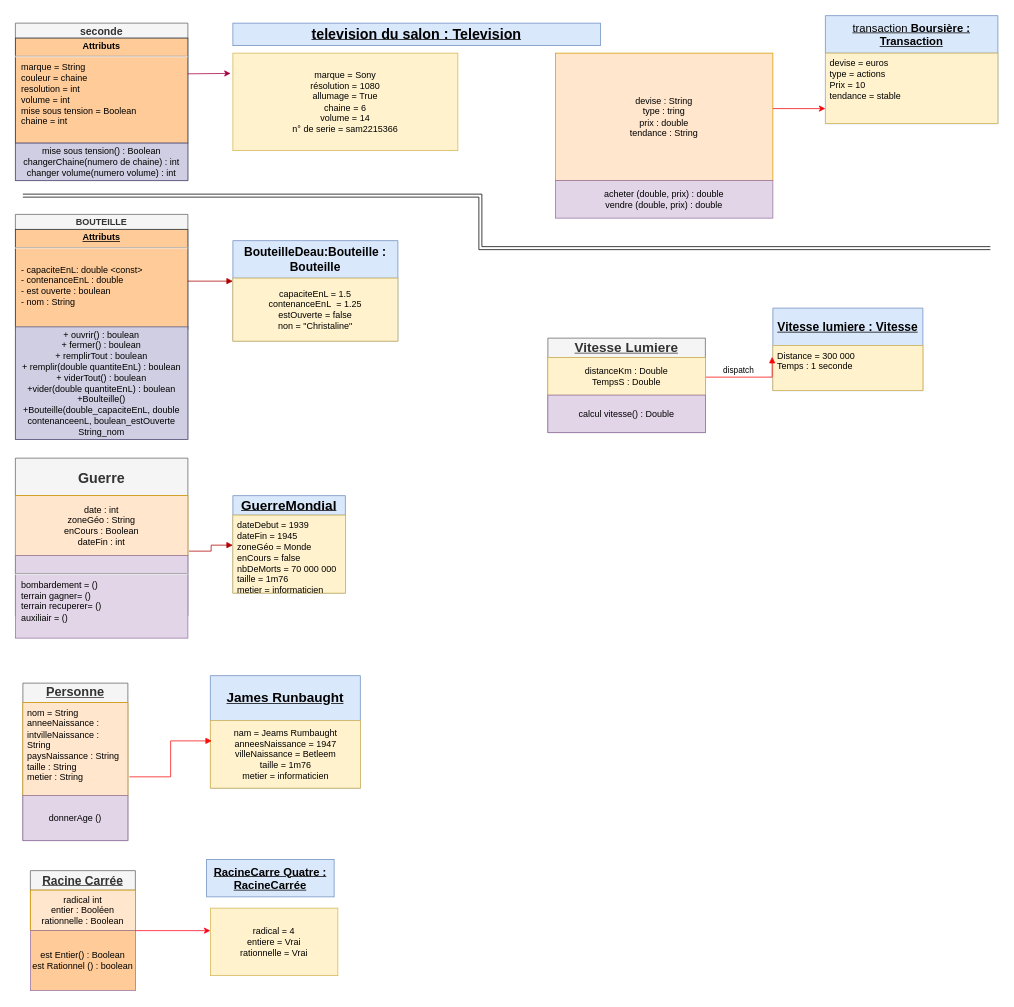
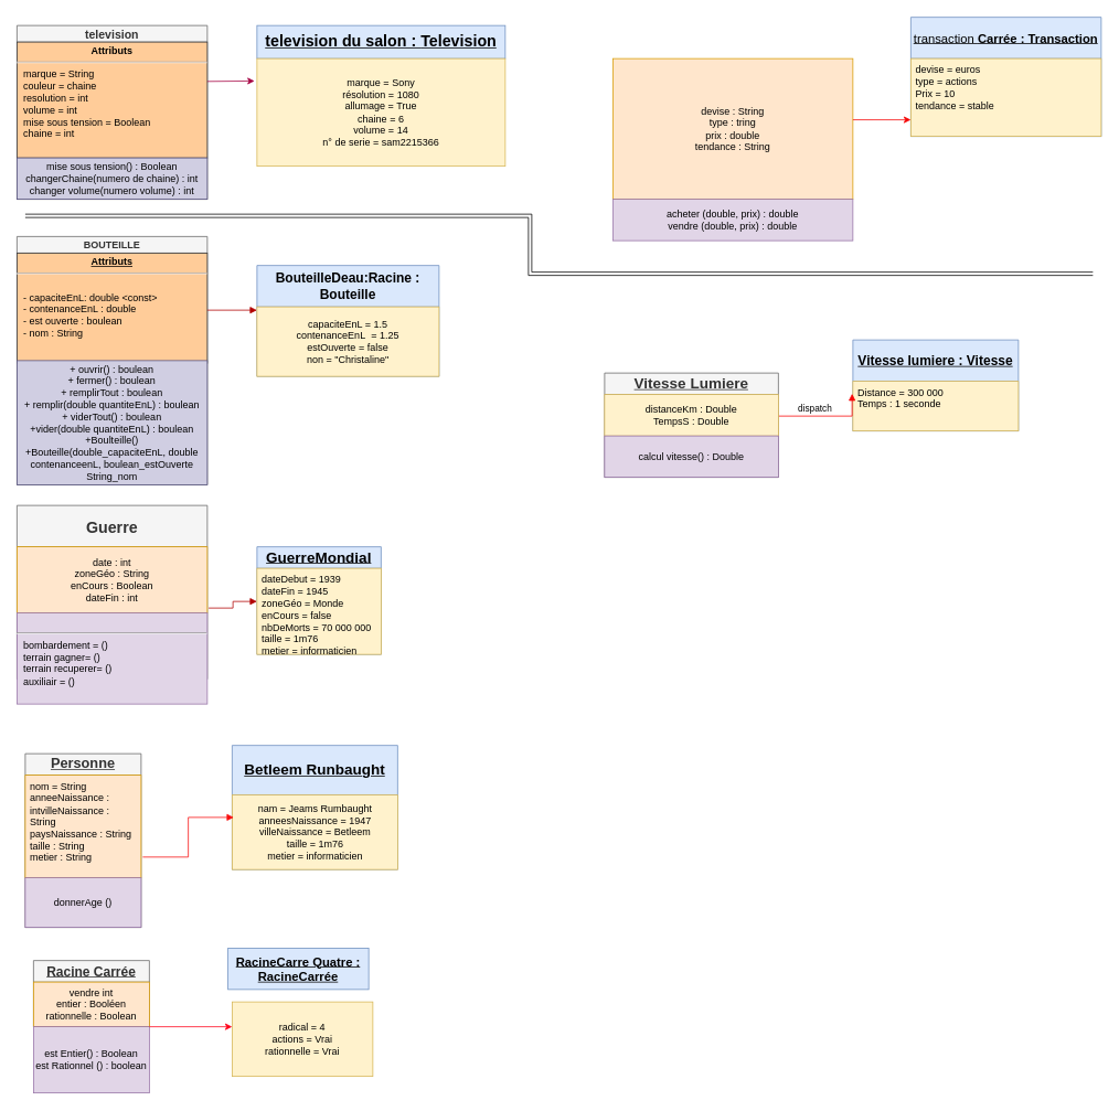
- <mxCell id="2" value="seconde" style="swimlane;startSize=20;horizontal=1;containerType=tree;newEdgeStyle={&quot;edgeStyle&quot;:&quot;elbowEdgeStyle&quot;,&quot;startArrow&quot;:&quot;none&quot;,&quot;endArrow&quot;:&quot;none&quot;};fillColor=#f5f5f5;fontColor=#333333;strokeColor=#666666;fontSize=14;" parent="1" vertex="1"><mxGeometry x="20" y="30" width="230" height="210" as="geometry" /></mxCell>
+ <mxCell id="2" value="television" style="swimlane;startSize=20;horizontal=1;containerType=tree;newEdgeStyle={&quot;edgeStyle&quot;:&quot;elbowEdgeStyle&quot;,&quot;startArrow&quot;:&quot;none&quot;,&quot;endArrow&quot;:&quot;none&quot;};fillColor=#f5f5f5;fontColor=#333333;strokeColor=#666666;fontSize=14;" parent="1" vertex="1"><mxGeometry x="20" y="30" width="230" height="210" as="geometry" /></mxCell>
- <mxCell id="9" value="&lt;u style=&quot;font-size: 19px;&quot;&gt;&lt;b&gt;television du salon : &lt;font style=&quot;font-size: 19px;&quot;&gt;Television&lt;/font&gt;&lt;/b&gt;&lt;/u&gt;" style="rounded=0;whiteSpace=wrap;html=1;fillColor=#dae8fc;strokeColor=#6c8ebf;" parent="1" vertex="1"><mxGeometry x="310" y="30" width="490" height="30" as="geometry" /></mxCell>
+ <mxCell id="9" value="&lt;u style=&quot;font-size: 19px;&quot;&gt;&lt;b&gt;television du salon : &lt;font style=&quot;font-size: 19px;&quot;&gt;Television&lt;/font&gt;&lt;/b&gt;&lt;/u&gt;" style="rounded=0;whiteSpace=wrap;html=1;fillColor=#dae8fc;strokeColor=#6c8ebf;" parent="1" vertex="1"><mxGeometry x="310" y="30" width="300" height="40" as="geometry" /></mxCell>
- <mxCell id="34" value="&lt;font style=&quot;font-size: 15px;&quot;&gt;&lt;u&gt;transaction &lt;b&gt;Boursière : Transaction&lt;/b&gt;&lt;/u&gt;&lt;/font&gt;" style="swimlane;fontStyle=0;childLayout=stackLayout;horizontal=1;startSize=50;fillColor=#dae8fc;horizontalStack=0;resizeParent=1;resizeParentMax=0;resizeLast=0;collapsible=1;marginBottom=0;whiteSpace=wrap;html=1;strokeColor=#6c8ebf;" parent="1" vertex="1"><mxGeometry x="1100" y="20" width="230" height="144" as="geometry" /></mxCell>
+ <mxCell id="34" value="&lt;font style=&quot;font-size: 15px;&quot;&gt;&lt;u&gt;transaction &lt;b&gt;Carrée : Transaction&lt;/b&gt;&lt;/u&gt;&lt;/font&gt;" style="swimlane;fontStyle=0;childLayout=stackLayout;horizontal=1;startSize=50;fillColor=#dae8fc;horizontalStack=0;resizeParent=1;resizeParentMax=0;resizeLast=0;collapsible=1;marginBottom=0;whiteSpace=wrap;html=1;strokeColor=#6c8ebf;" parent="1" vertex="1"><mxGeometry x="1100" y="20" width="230" height="144" as="geometry" /></mxCell>
- <mxCell id="14" value="&lt;b&gt;&lt;font style=&quot;font-size: 16px;&quot;&gt;BouteilleDeau:Bouteille : Bouteille&lt;/font&gt;&lt;/b&gt;" style="swimlane;fontStyle=0;childLayout=stackLayout;horizontal=1;startSize=50;fillColor=#dae8fc;horizontalStack=0;resizeParent=1;resizeParentMax=0;resizeLast=0;collapsible=1;marginBottom=0;whiteSpace=wrap;html=1;strokeColor=#6c8ebf;" parent="1" vertex="1"><mxGeometry x="310" y="320" width="220" height="134" as="geometry" /></mxCell>
+ <mxCell id="14" value="&lt;b&gt;&lt;font style=&quot;font-size: 16px;&quot;&gt;BouteilleDeau:Racine : Bouteille&lt;/font&gt;&lt;/b&gt;" style="swimlane;fontStyle=0;childLayout=stackLayout;horizontal=1;startSize=50;fillColor=#dae8fc;horizontalStack=0;resizeParent=1;resizeParentMax=0;resizeLast=0;collapsible=1;marginBottom=0;whiteSpace=wrap;html=1;strokeColor=#6c8ebf;" parent="1" vertex="1"><mxGeometry x="310" y="320" width="220" height="134" as="geometry" /></mxCell>
- <mxCell id="23" value="&lt;u&gt;&lt;b&gt;&lt;font style=&quot;font-size: 18px;&quot;&gt;James Runbaught&lt;/font&gt;&lt;/b&gt;&lt;/u&gt;" style="swimlane;fontStyle=0;childLayout=stackLayout;horizontal=1;startSize=60;fillColor=#dae8fc;horizontalStack=0;resizeParent=1;resizeParentMax=0;resizeLast=0;collapsible=1;marginBottom=0;whiteSpace=wrap;html=1;strokeColor=#6c8ebf;" parent="1" vertex="1"><mxGeometry x="280" y="900" width="200" height="150" as="geometry" /></mxCell>
+ <mxCell id="23" value="&lt;u&gt;&lt;b&gt;&lt;font style=&quot;font-size: 18px;&quot;&gt;Betleem Runbaught&lt;/font&gt;&lt;/b&gt;&lt;/u&gt;" style="swimlane;fontStyle=0;childLayout=stackLayout;horizontal=1;startSize=60;fillColor=#dae8fc;horizontalStack=0;resizeParent=1;resizeParentMax=0;resizeLast=0;collapsible=1;marginBottom=0;whiteSpace=wrap;html=1;strokeColor=#6c8ebf;" parent="1" vertex="1"><mxGeometry x="280" y="900" width="200" height="150" as="geometry" /></mxCell>
- <mxCell id="27" value="radical int&lt;br&gt;entier : Booléen&lt;br&gt;rationnelle : Boolean" style="html=1;whiteSpace=wrap;fillColor=#ffe6cc;strokeColor=#d79b00;" parent="26" vertex="1"><mxGeometry y="26" width="140" height="54" as="geometry" /></mxCell>
+ <mxCell id="27" value="vendre int&lt;br&gt;entier : Booléen&lt;br&gt;rationnelle : Boolean" style="html=1;whiteSpace=wrap;fillColor=#ffe6cc;strokeColor=#d79b00;" parent="26" vertex="1"><mxGeometry y="26" width="140" height="54" as="geometry" /></mxCell>
- <mxCell id="31" value="radical = 4&lt;br&gt;entiere = Vrai&lt;br&gt;rationnelle = Vrai" style="html=1;whiteSpace=wrap;fillColor=#fff2cc;strokeColor=#d6b656;" parent="1" vertex="1"><mxGeometry x="280" y="1210" width="170" height="90" as="geometry" /></mxCell>
+ <mxCell id="31" value="radical = 4&lt;br&gt;actions = Vrai&lt;br&gt;rationnelle = Vrai" style="html=1;whiteSpace=wrap;fillColor=#fff2cc;strokeColor=#d6b656;" parent="1" vertex="1"><mxGeometry x="280" y="1210" width="170" height="90" as="geometry" /></mxCell>
- <mxCell id="28" value="est Entier() : Boolean&lt;br&gt;est Rationnel () : boolean" style="html=1;whiteSpace=wrap;fillColor=#ffcc99;strokeColor=#9673a6;" parent="1" vertex="1"><mxGeometry x="40" y="1240" width="140" height="80" as="geometry" /></mxCell>
+ <mxCell id="28" value="est Entier() : Boolean&lt;br&gt;est Rationnel () : boolean" style="html=1;whiteSpace=wrap;fillColor=#e1d5e7;strokeColor=#9673a6;" parent="1" vertex="1"><mxGeometry x="40" y="1240" width="140" height="80" as="geometry" /></mxCell>
